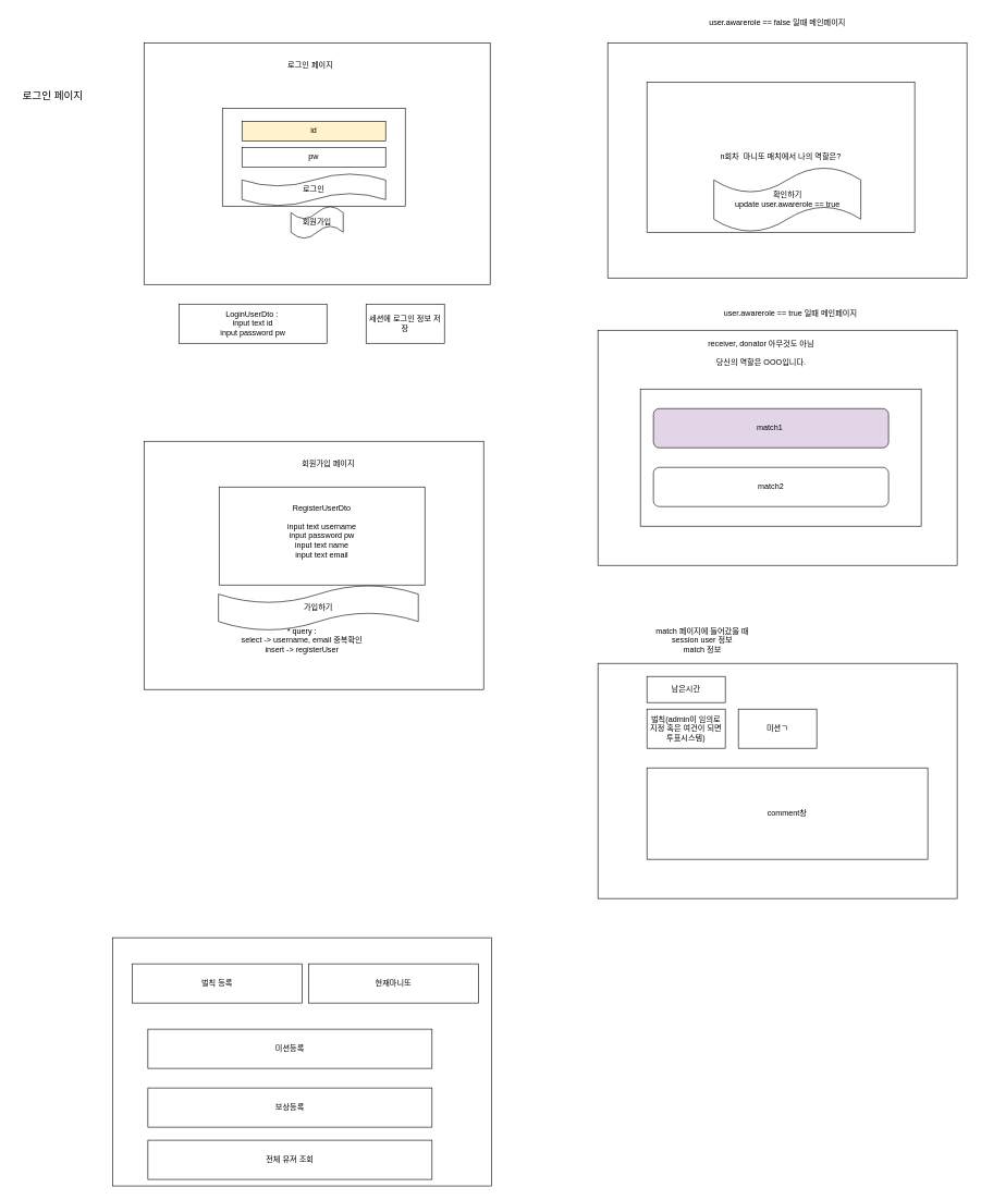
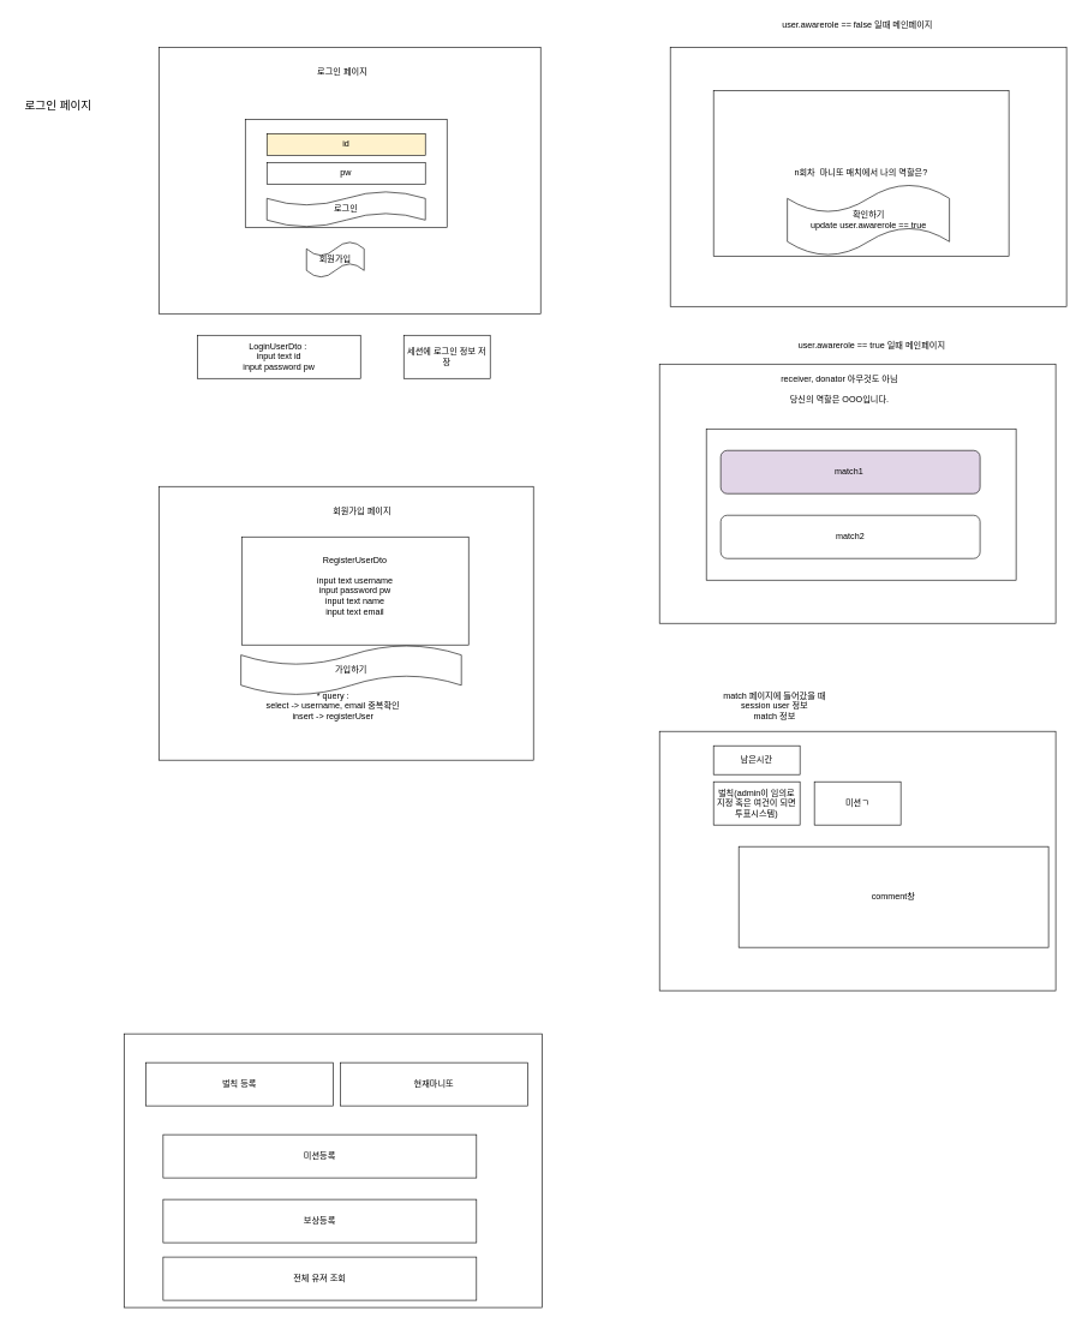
- <mxCell id="8" value="회원가입" style="shape=tape;whiteSpace=wrap;html=1;" parent="1" vertex="1"><mxGeometry x="445" y="315" width="80" height="50" as="geometry" /></mxCell>
+ <mxCell id="8" value="회원가입" style="shape=tape;whiteSpace=wrap;html=1;" parent="1" vertex="1"><mxGeometry x="425" y="335" width="80" height="50" as="geometry" /></mxCell>
- <mxCell id="28" value="comment창" style="rounded=0;whiteSpace=wrap;html=1;" parent="1" vertex="1"><mxGeometry x="990" y="1175" width="430" height="140" as="geometry" /></mxCell>
+ <mxCell id="28" value="comment창" style="rounded=0;whiteSpace=wrap;html=1;" parent="1" vertex="1"><mxGeometry x="1025" y="1175" width="430" height="140" as="geometry" /></mxCell>
